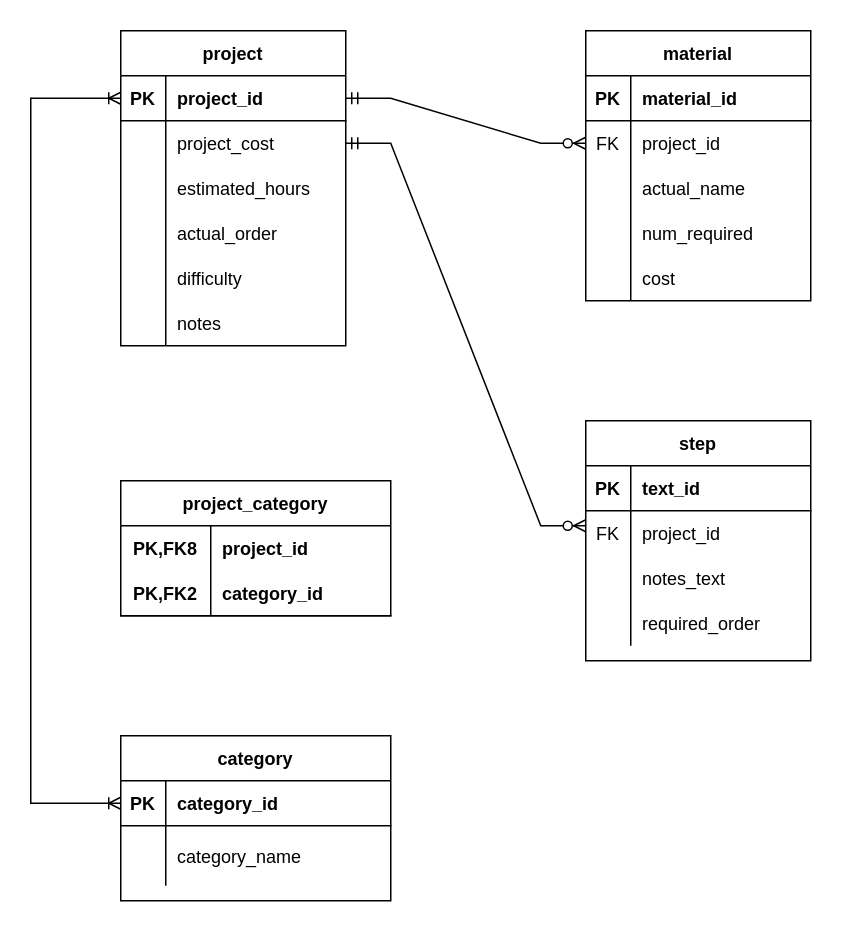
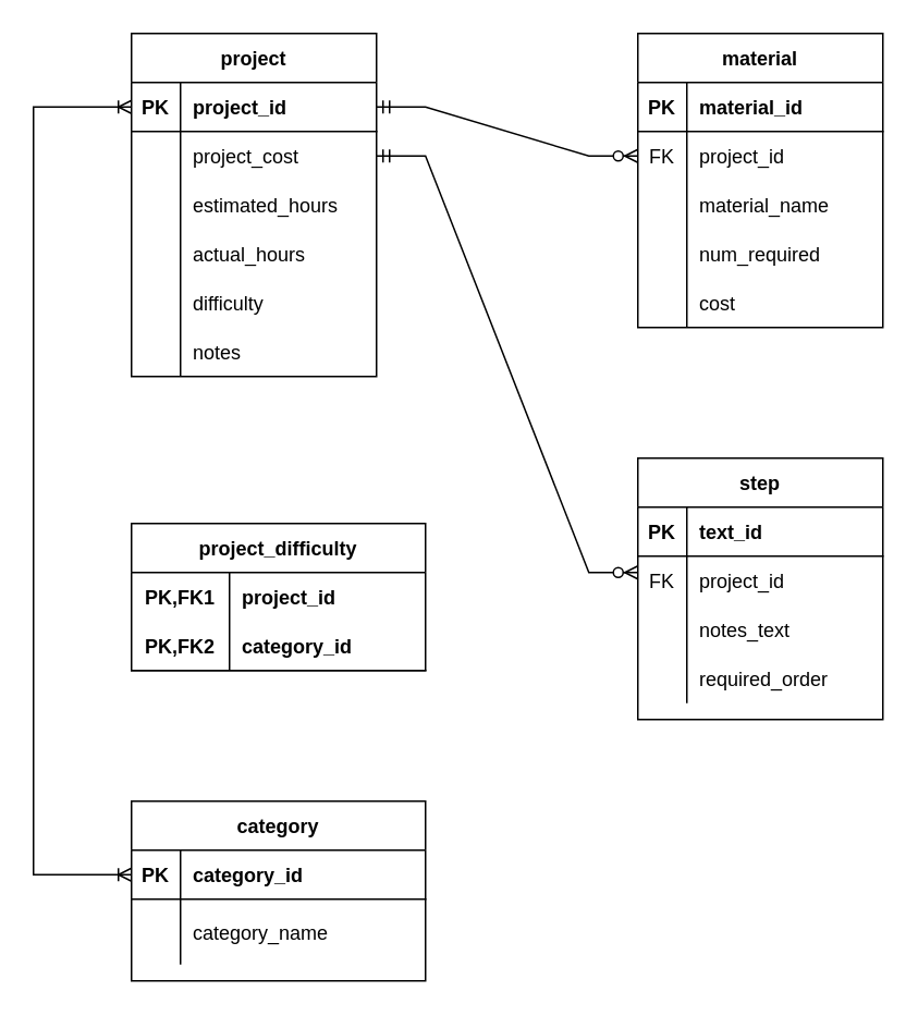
- <mxCell id="30" value="actual_name" style="shape=partialRectangle;connectable=0;fillColor=none;top=0;left=0;bottom=0;right=0;align=left;spacingLeft=6;overflow=hidden;" vertex="1" parent="28"><mxGeometry x="30" width="120" height="30" as="geometry"><mxRectangle width="120" height="30" as="alternateBounds" /></mxGeometry></mxCell>
+ <mxCell id="30" value="material_name" style="shape=partialRectangle;connectable=0;fillColor=none;top=0;left=0;bottom=0;right=0;align=left;spacingLeft=6;overflow=hidden;" vertex="1" parent="28"><mxGeometry x="30" width="120" height="30" as="geometry"><mxRectangle width="120" height="30" as="alternateBounds" /></mxGeometry></mxCell>
- <mxCell id="14" value="actual_order" style="shape=partialRectangle;connectable=0;fillColor=none;top=0;left=0;bottom=0;right=0;align=left;spacingLeft=6;overflow=hidden;" vertex="1" parent="12"><mxGeometry x="30" width="120" height="30" as="geometry"><mxRectangle width="120" height="30" as="alternateBounds" /></mxGeometry></mxCell>
+ <mxCell id="14" value="actual_hours" style="shape=partialRectangle;connectable=0;fillColor=none;top=0;left=0;bottom=0;right=0;align=left;spacingLeft=6;overflow=hidden;" vertex="1" parent="12"><mxGeometry x="30" width="120" height="30" as="geometry"><mxRectangle width="120" height="30" as="alternateBounds" /></mxGeometry></mxCell>
- <mxCell id="57" value="project_category" style="shape=table;startSize=30;container=1;collapsible=1;childLayout=tableLayout;fixedRows=1;rowLines=0;fontStyle=1;align=center;resizeLast=1;" vertex="1" parent="1"><mxGeometry x="80" y="320" width="180" height="90" as="geometry" /></mxCell>
+ <mxCell id="57" value="project_difficulty" style="shape=table;startSize=30;container=1;collapsible=1;childLayout=tableLayout;fixedRows=1;rowLines=0;fontStyle=1;align=center;resizeLast=1;" vertex="1" parent="1"><mxGeometry x="80" y="320" width="180" height="90" as="geometry" /></mxCell>
- <mxCell id="59" value="PK,FK8" style="shape=partialRectangle;connectable=0;fillColor=none;top=0;left=0;bottom=0;right=0;fontStyle=1;overflow=hidden;" vertex="1" parent="58"><mxGeometry width="60" height="30" as="geometry"><mxRectangle width="60" height="30" as="alternateBounds" /></mxGeometry></mxCell>
+ <mxCell id="59" value="PK,FK1" style="shape=partialRectangle;connectable=0;fillColor=none;top=0;left=0;bottom=0;right=0;fontStyle=1;overflow=hidden;" vertex="1" parent="58"><mxGeometry width="60" height="30" as="geometry"><mxRectangle width="60" height="30" as="alternateBounds" /></mxGeometry></mxCell>
